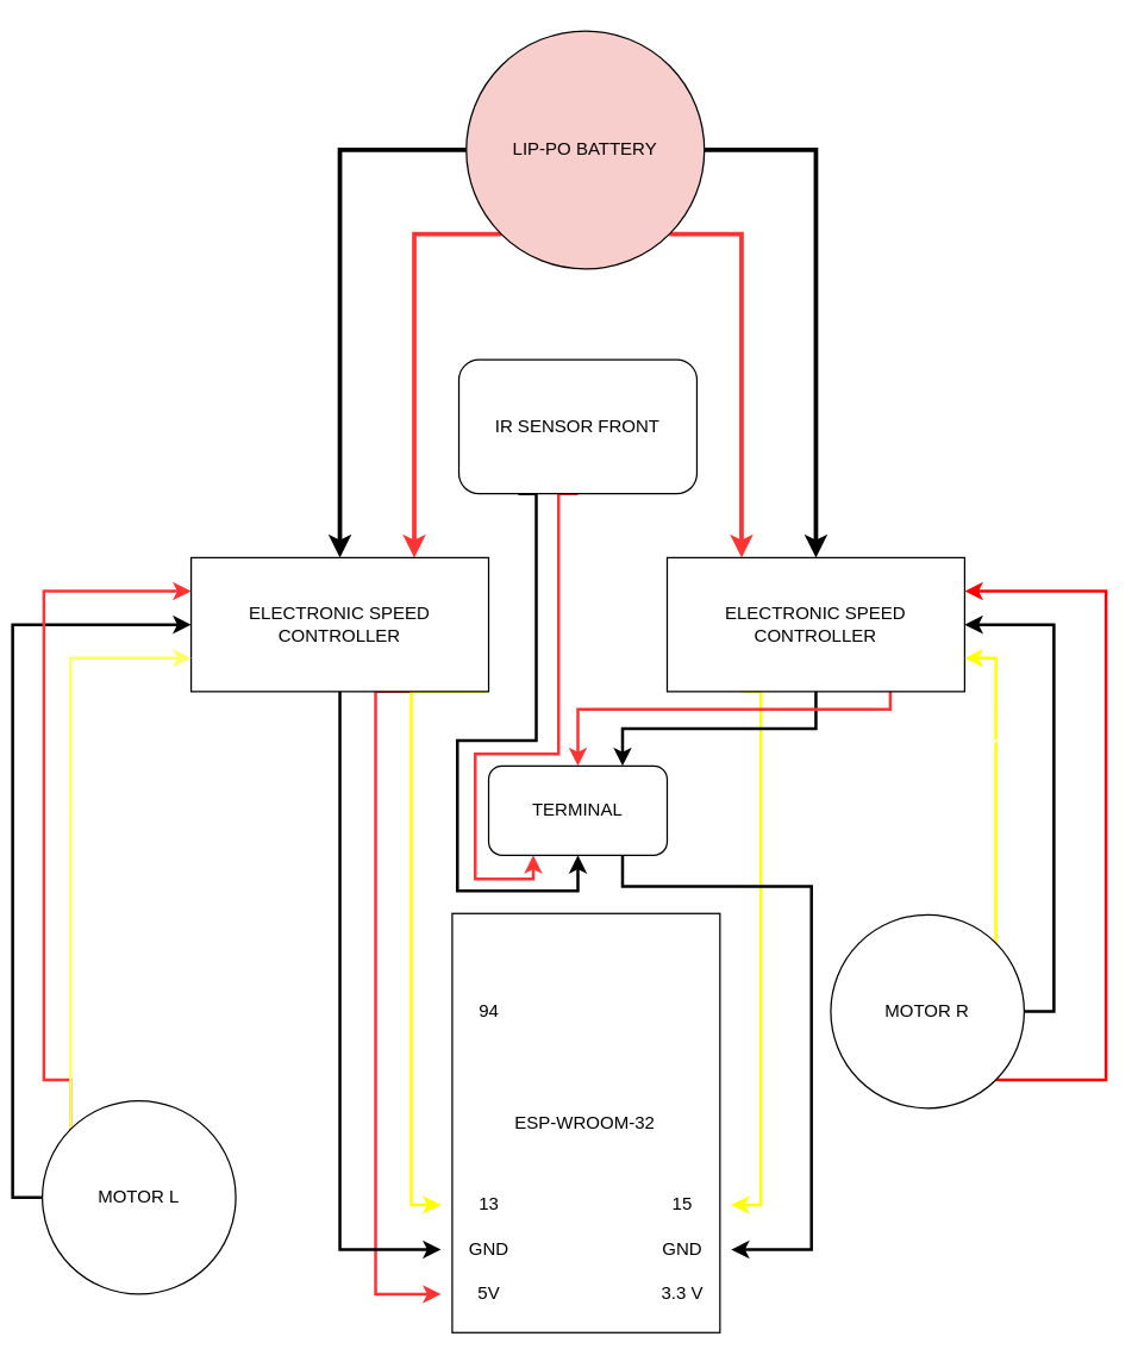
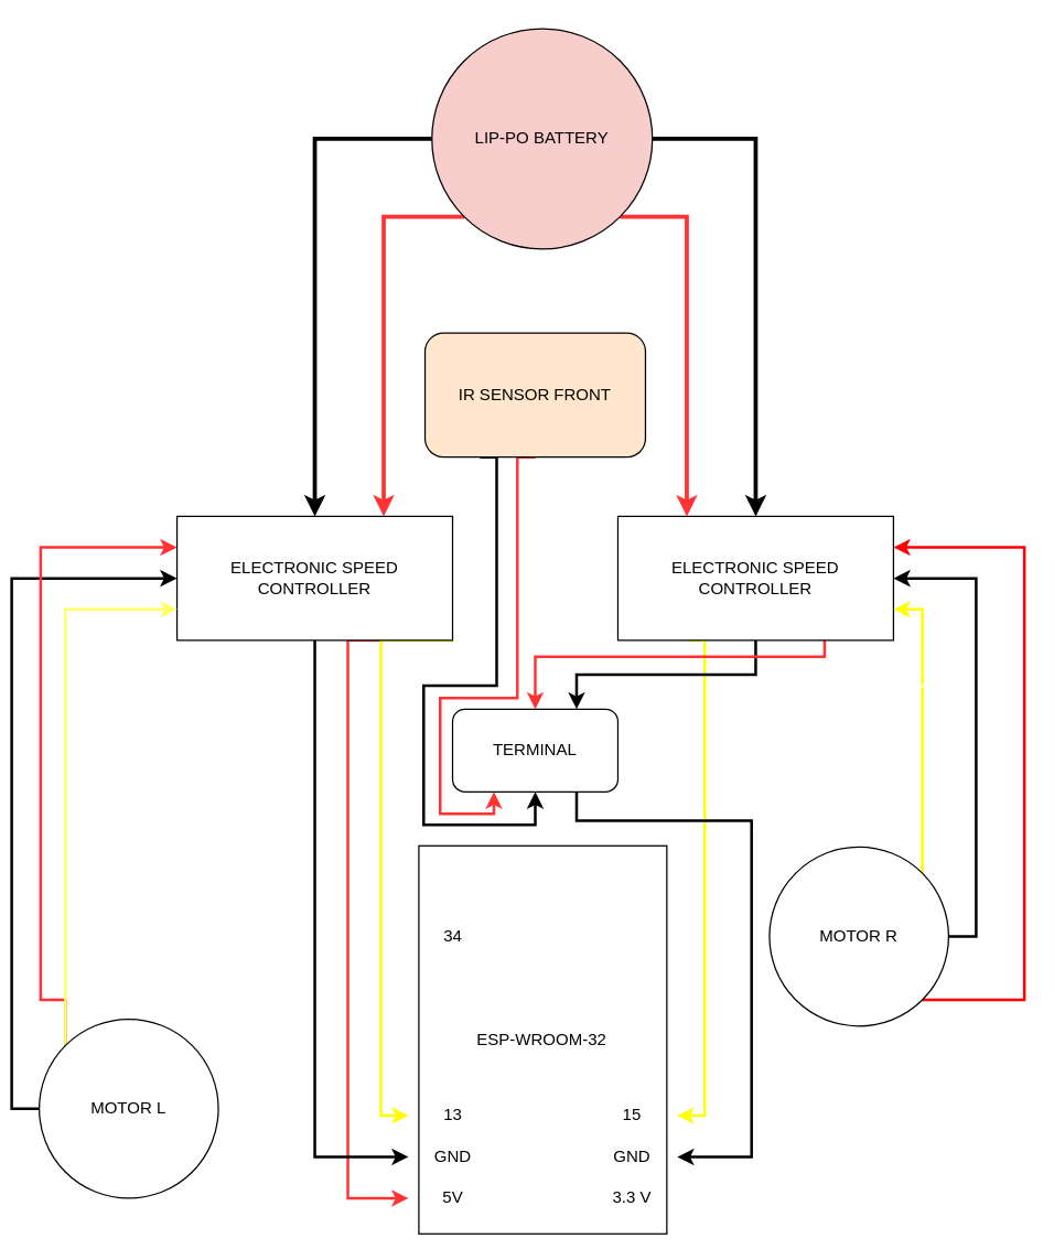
- <mxCell id="4" value="IR SENSOR FRONT" style="rounded=1;whiteSpace=wrap;html=1;" vertex="1" parent="1"><mxGeometry x="300" y="241" width="160" height="90" as="geometry" /></mxCell>
+ <mxCell id="4" value="IR SENSOR FRONT" style="rounded=1;whiteSpace=wrap;html=1;fillColor=#ffe6cc;" vertex="1" parent="1"><mxGeometry x="300" y="241" width="160" height="90" as="geometry" /></mxCell>
- <mxCell id="38" value="94" style="text;html=1;align=center;verticalAlign=middle;whiteSpace=wrap;rounded=0;movable=1;resizable=1;rotatable=1;deletable=1;editable=1;locked=0;connectable=1;" vertex="1" parent="29"><mxGeometry y="40" width="65" height="30" as="geometry" /></mxCell>
+ <mxCell id="38" value="34" style="text;html=1;align=center;verticalAlign=middle;whiteSpace=wrap;rounded=0;movable=1;resizable=1;rotatable=1;deletable=1;editable=1;locked=0;connectable=1;" vertex="1" parent="29"><mxGeometry y="40" width="65" height="30" as="geometry" /></mxCell>
